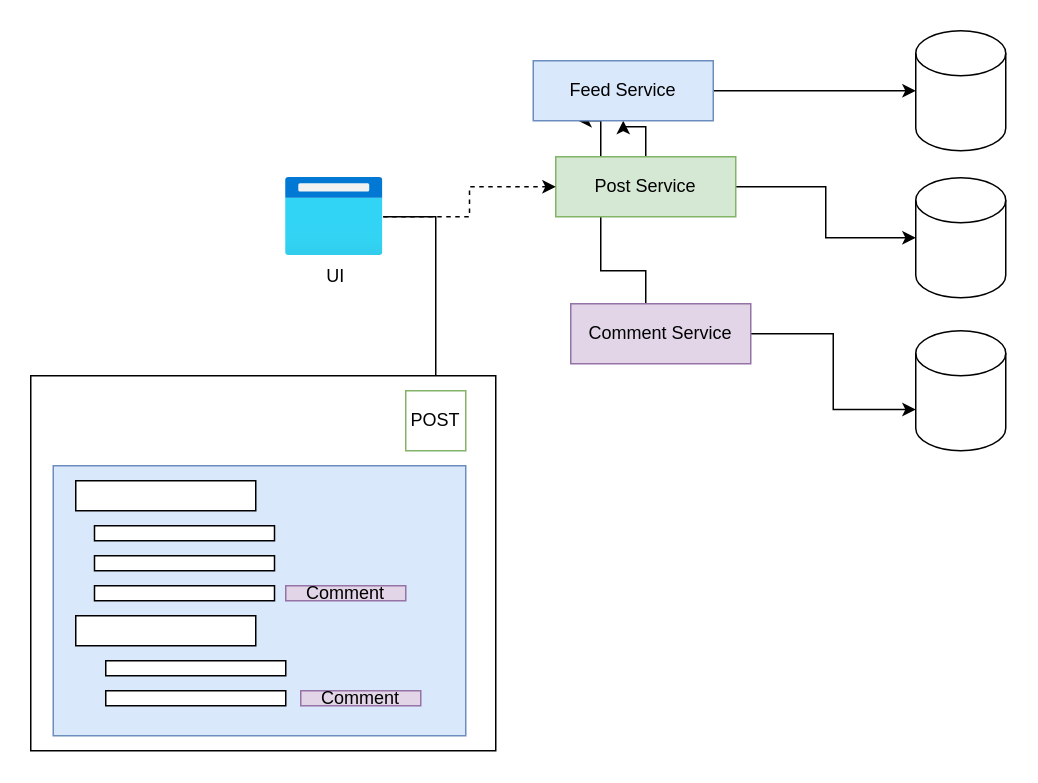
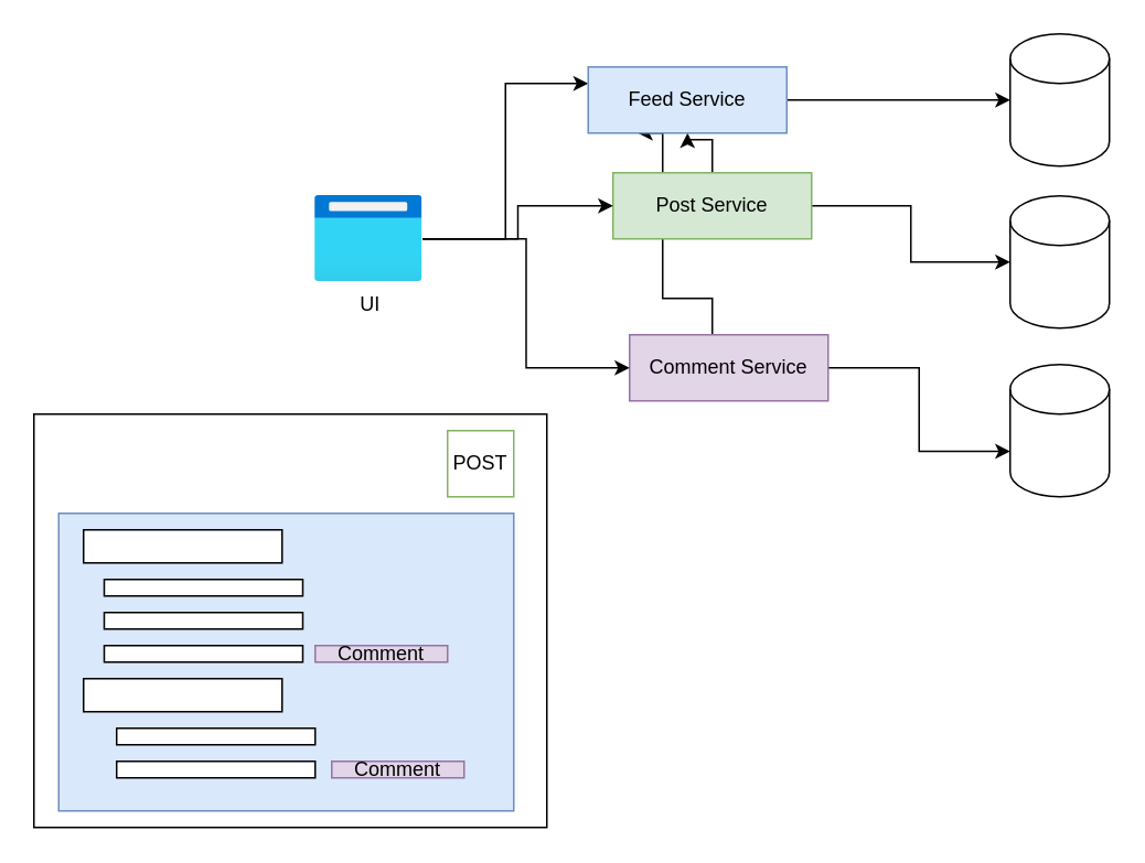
+ <mxCell id="10" style="edgeStyle=orthogonalEdgeStyle;rounded=0;orthogonalLoop=1;jettySize=auto;html=1;entryX=0;entryY=0.25;entryDx=0;entryDy=0;" edge="1" parent="1" source="11" target="15"><mxGeometry relative="1" as="geometry" /></mxCell>
- <mxCell id="8" style="edgeStyle=orthogonalEdgeStyle;rounded=0;orthogonalLoop=1;jettySize=auto;html=1;entryX=0;entryY=0.5;entryDx=0;entryDy=0;dashed=1;" edge="1" parent="1" source="11" target="5"><mxGeometry relative="1" as="geometry" /></mxCell>
+ <mxCell id="8" style="edgeStyle=orthogonalEdgeStyle;rounded=0;orthogonalLoop=1;jettySize=auto;html=1;entryX=0;entryY=0.5;entryDx=0;entryDy=0;" edge="1" parent="1" source="11" target="5"><mxGeometry relative="1" as="geometry" /></mxCell>
- <mxCell id="9" style="edgeStyle=orthogonalEdgeStyle;rounded=0;orthogonalLoop=1;jettySize=auto;html=1;" edge="1" parent="1" source="11" target="18"><mxGeometry relative="1" as="geometry" /></mxCell>
+ <mxCell id="9" style="edgeStyle=orthogonalEdgeStyle;rounded=0;orthogonalLoop=1;jettySize=auto;html=1;entryX=0;entryY=0.5;entryDx=0;entryDy=0;" edge="1" parent="1" source="11" target="7"><mxGeometry relative="1" as="geometry" /></mxCell>
